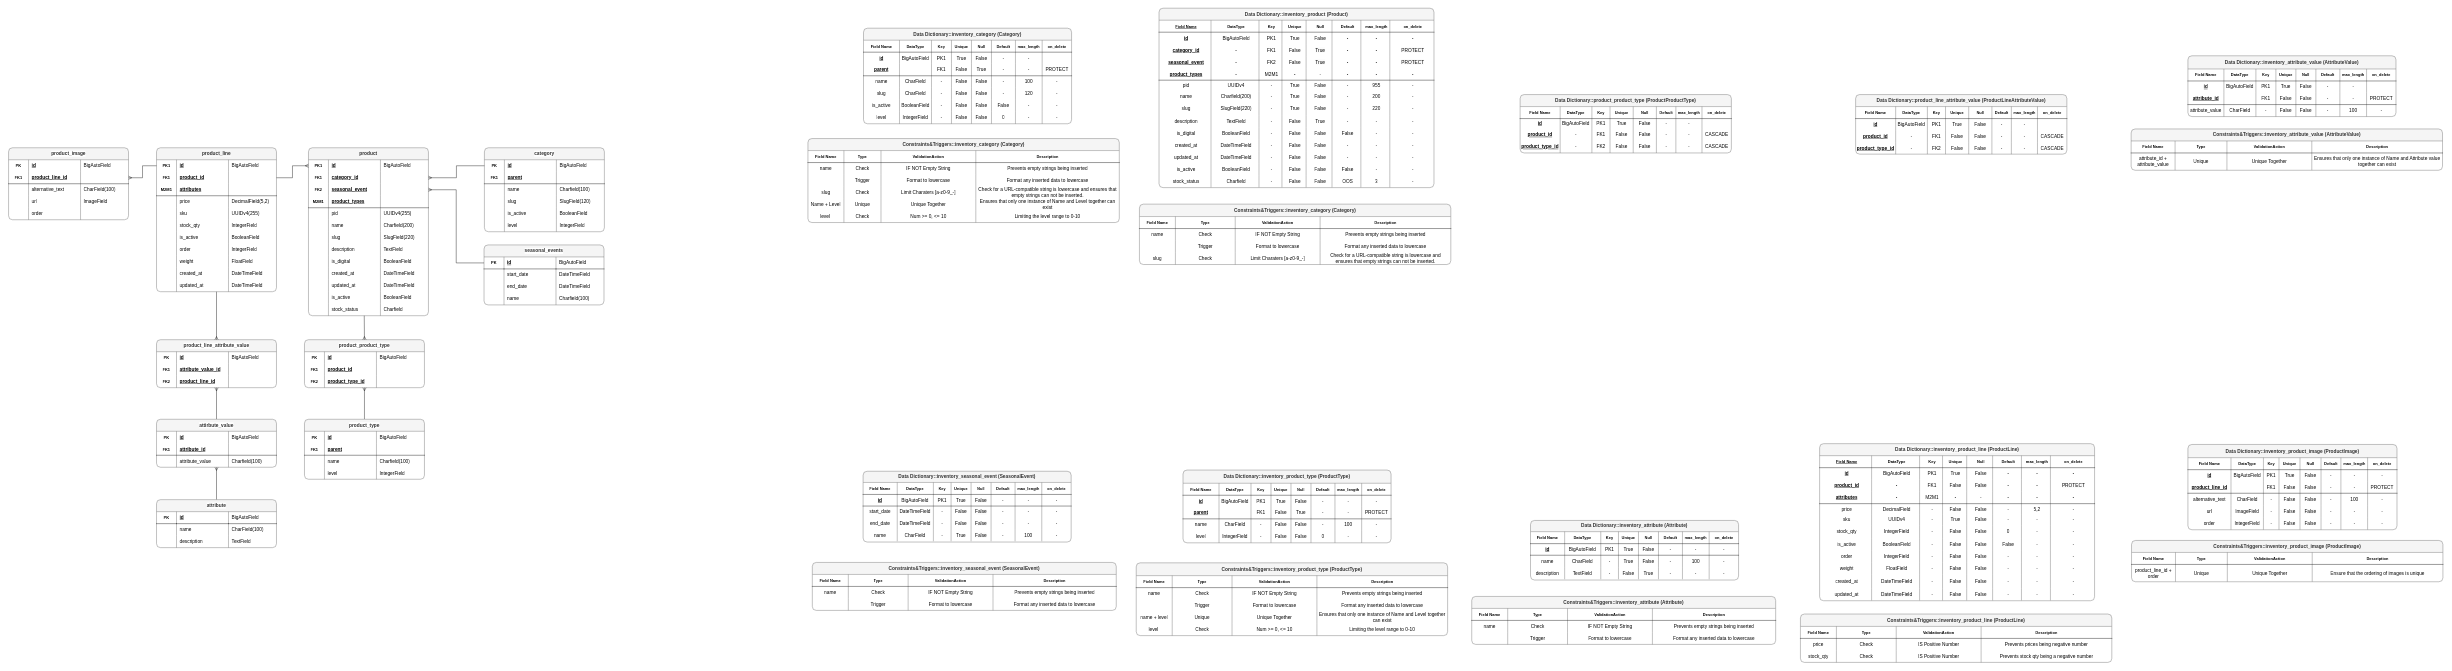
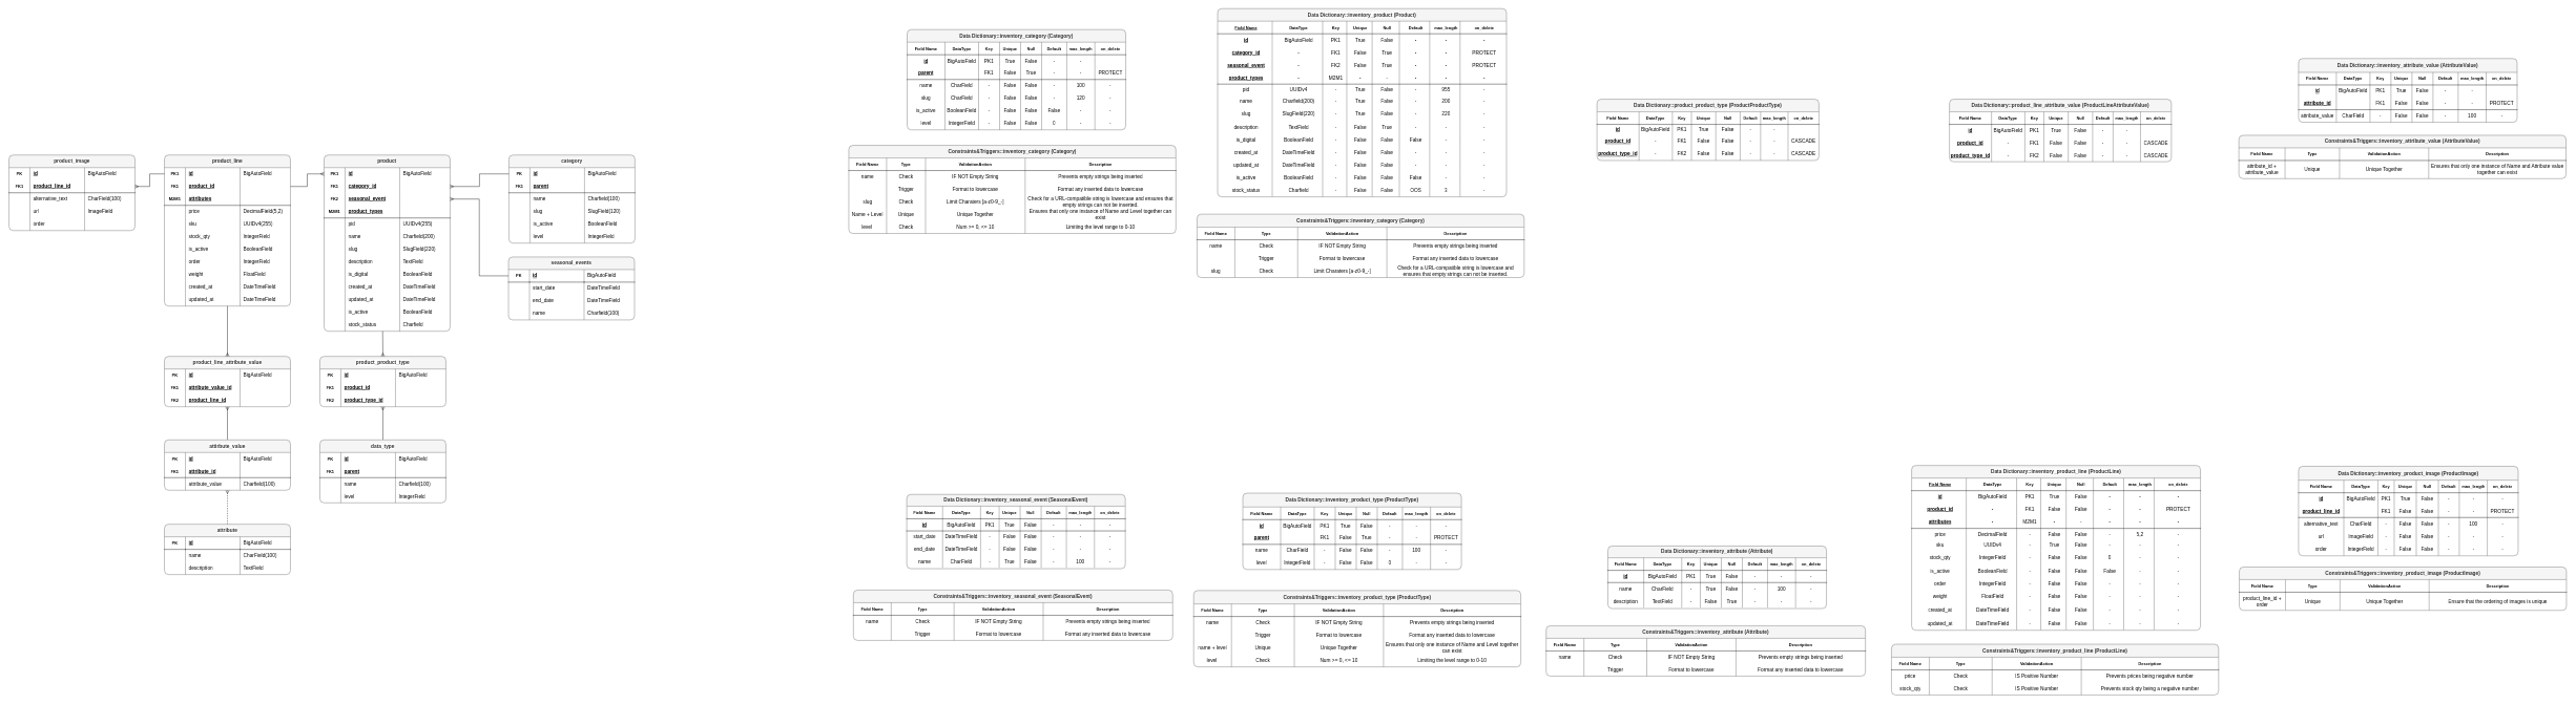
- <mxCell id="191" value="product_type" style="shape=table;startSize=30;container=1;collapsible=1;childLayout=tableLayout;fixedRows=1;rowLines=0;fontStyle=1;align=center;resizeLast=1;html=1;whiteSpace=wrap;rounded=1;absoluteArcSize=1;fillColor=#f5f5f5;labelBackgroundColor=#FFFFFF;fontColor=#333333;strokeColor=#666666;" parent="1" vertex="1"><mxGeometry x="760" y="1048" width="300" height="150" as="geometry"><mxRectangle x="170" y="970" width="90" height="30" as="alternateBounds" /></mxGeometry></mxCell>
+ <mxCell id="191" value="data_type" style="shape=table;startSize=30;container=1;collapsible=1;childLayout=tableLayout;fixedRows=1;rowLines=0;fontStyle=1;align=center;resizeLast=1;html=1;whiteSpace=wrap;rounded=1;absoluteArcSize=1;fillColor=#f5f5f5;labelBackgroundColor=#FFFFFF;fontColor=#333333;strokeColor=#666666;" parent="1" vertex="1"><mxGeometry x="760" y="1048" width="300" height="150" as="geometry"><mxRectangle x="170" y="970" width="90" height="30" as="alternateBounds" /></mxGeometry></mxCell>
- <mxCell id="208" style="edgeStyle=orthogonalEdgeStyle;rounded=0;orthogonalLoop=1;jettySize=auto;html=1;exitX=0.5;exitY=0;exitDx=0;exitDy=0;endArrow=ERmany;endFill=0;" parent="1" source="209" target="223" edge="1"><mxGeometry relative="1" as="geometry" /></mxCell>
+ <mxCell id="208" style="edgeStyle=orthogonalEdgeStyle;rounded=0;orthogonalLoop=1;jettySize=auto;html=1;exitX=0.5;exitY=0;exitDx=0;exitDy=0;endArrow=ERmany;endFill=0;dashed=1;" parent="1" source="209" target="223" edge="1"><mxGeometry relative="1" as="geometry" /></mxCell>
